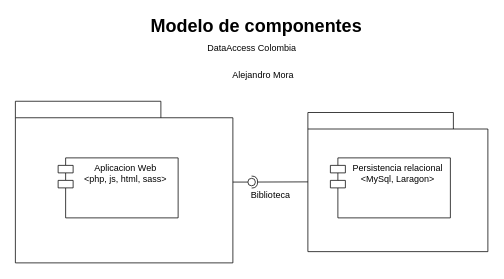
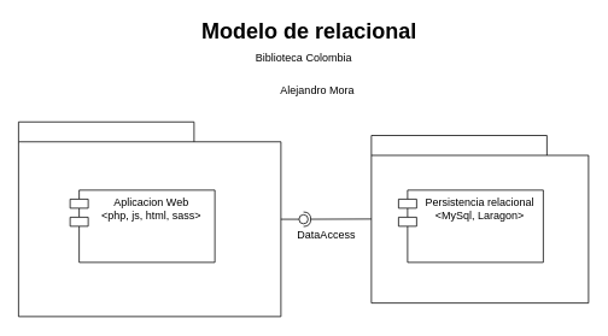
- <mxCell id="10" value="&lt;font style=&quot;font-size: 24px;&quot;&gt;&lt;span style=&quot;font-size: 24px;&quot;&gt;Modelo de componentes&lt;/span&gt;&lt;/font&gt;" style="text;html=1;align=center;verticalAlign=middle;resizable=0;points=[];autosize=1;strokeColor=none;fillColor=none;fontStyle=1;fontSize=24;" vertex="1" parent="1"><mxGeometry x="191" width="300" height="30" as="geometry" y="20" /></mxCell>
+ <mxCell id="10" value="&lt;font style=&quot;font-size: 24px;&quot;&gt;&lt;span style=&quot;font-size: 24px;&quot;&gt;Modelo de relacional&lt;/span&gt;&lt;/font&gt;" style="text;html=1;align=center;verticalAlign=middle;resizable=0;points=[];autosize=1;strokeColor=none;fillColor=none;fontStyle=1;fontSize=24;" vertex="1" parent="1"><mxGeometry x="191" width="300" height="30" as="geometry" y="20" /></mxCell>
- <mxCell id="11" value="&lt;font style=&quot;font-size: 12px&quot;&gt;DataAccess Colombia&lt;/font&gt;" style="text;html=1;align=center;verticalAlign=middle;resizable=0;points=[];autosize=1;strokeColor=none;fillColor=none;fontSize=24;" vertex="1" parent="1"><mxGeometry x="275" y="40" width="120" height="40" as="geometry" /></mxCell>
+ <mxCell id="11" value="&lt;font style=&quot;font-size: 12px&quot;&gt;Biblioteca Colombia&lt;/font&gt;" style="text;html=1;align=center;verticalAlign=middle;resizable=0;points=[];autosize=1;strokeColor=none;fillColor=none;fontSize=24;" vertex="1" parent="1"><mxGeometry x="275" y="40" width="120" height="40" as="geometry" /></mxCell>
- <mxCell id="7" value="Biblioteca" style="text;html=1;align=center;verticalAlign=middle;resizable=0;points=[];autosize=1;strokeColor=none;fillColor=none;" vertex="1" parent="1"><mxGeometry x="320" y="250" width="80" height="20" as="geometry" /></mxCell>
+ <mxCell id="7" value="DataAccess" style="text;html=1;align=center;verticalAlign=middle;resizable=0;points=[];autosize=1;strokeColor=none;fillColor=none;" vertex="1" parent="1"><mxGeometry x="320" y="250" width="80" height="20" as="geometry" /></mxCell>
